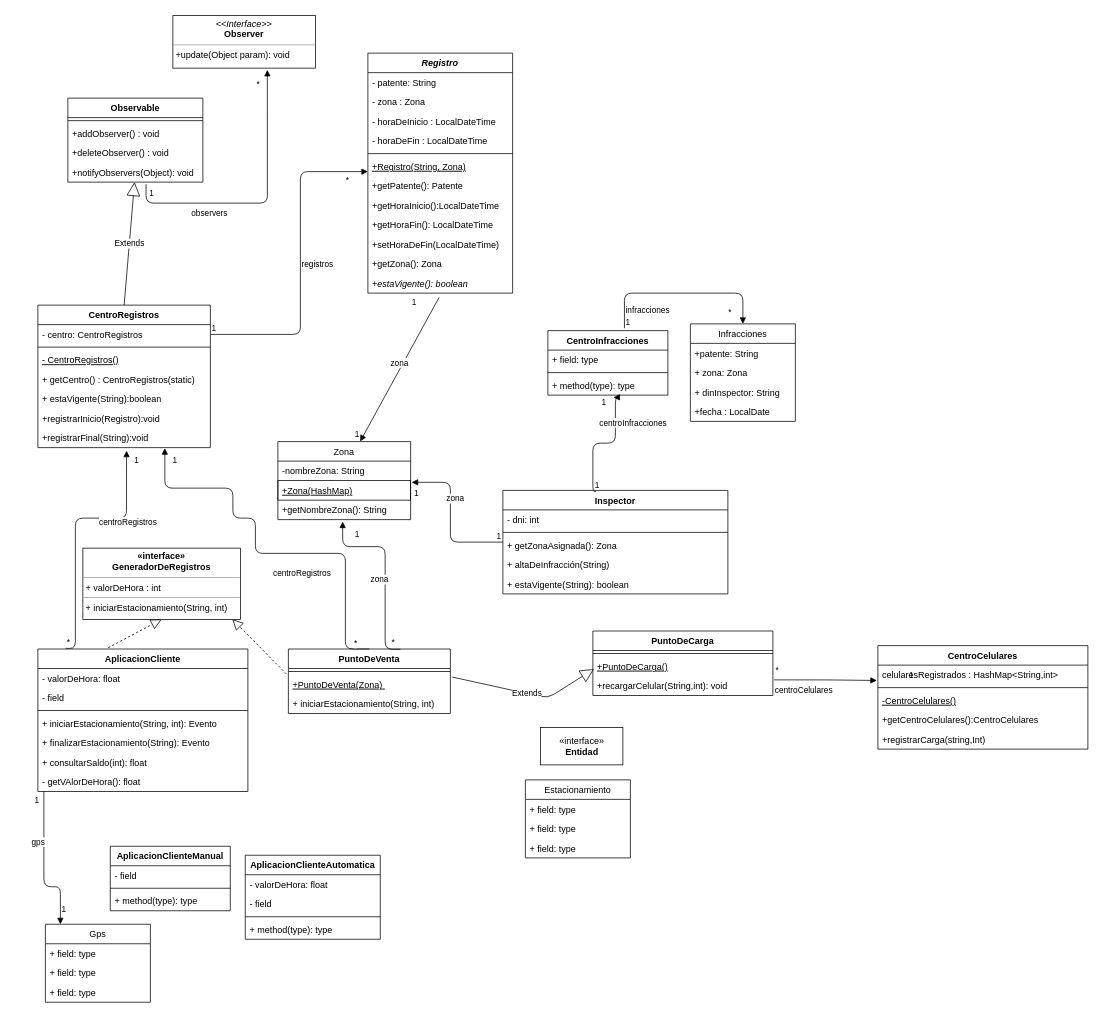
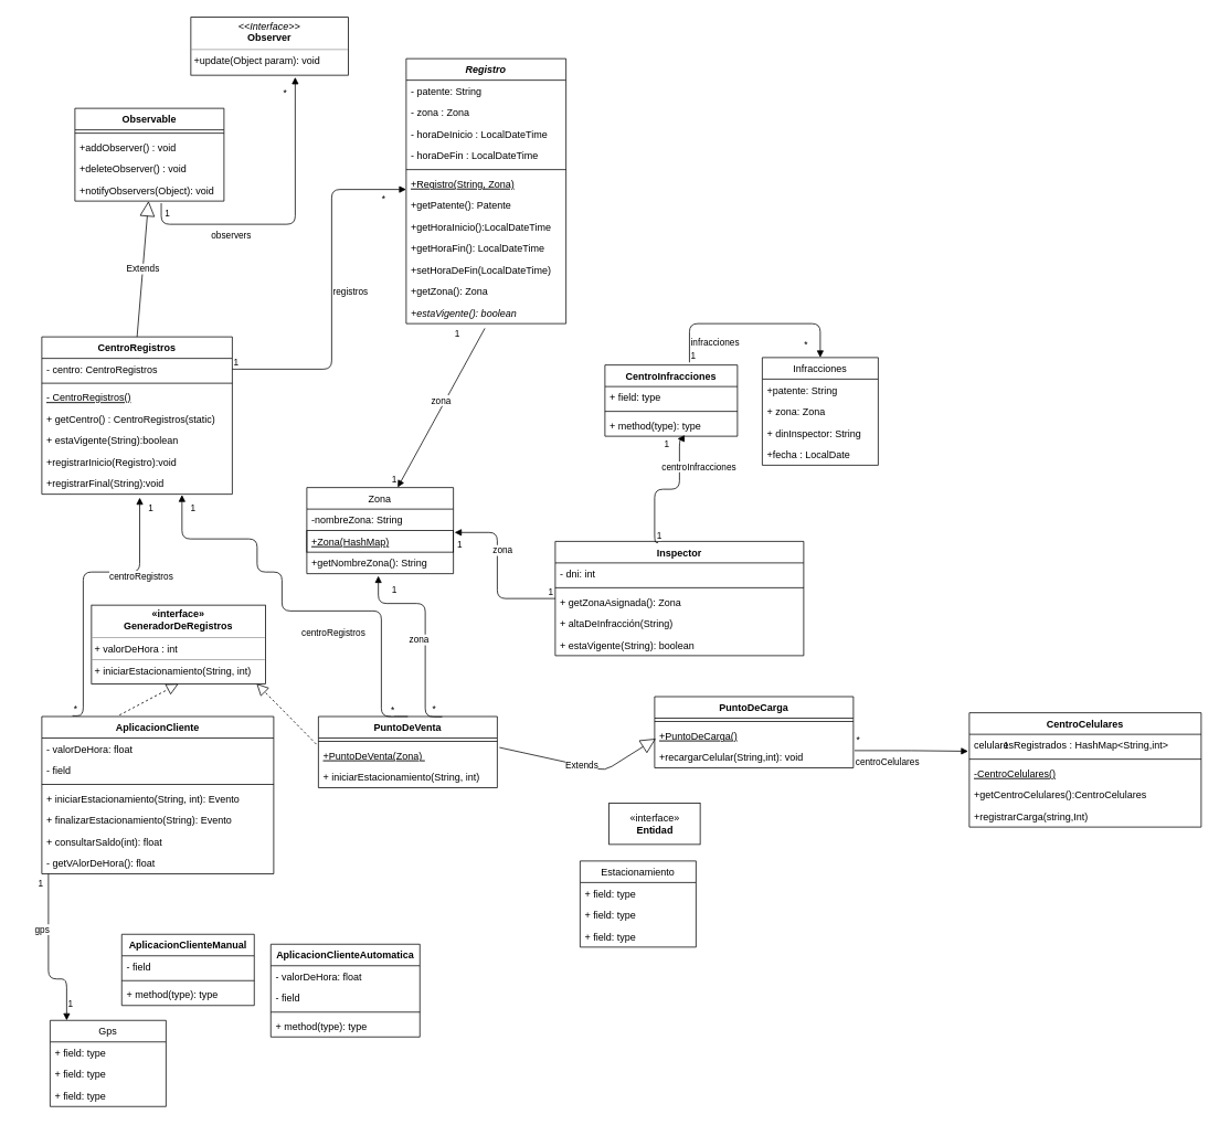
- <mxCell id="36" value="«interface»&lt;br&gt;&lt;b&gt;Entidad&lt;/b&gt;" style="html=1;" parent="1" vertex="1"><mxGeometry x="720" y="969" width="110" height="50" as="geometry" /></mxCell>
+ <mxCell id="36" value="«interface»&lt;br&gt;&lt;b&gt;Entidad&lt;/b&gt;" style="html=1;" parent="1" vertex="1"><mxGeometry x="735" y="969" width="110" height="50" as="geometry" /></mxCell>
